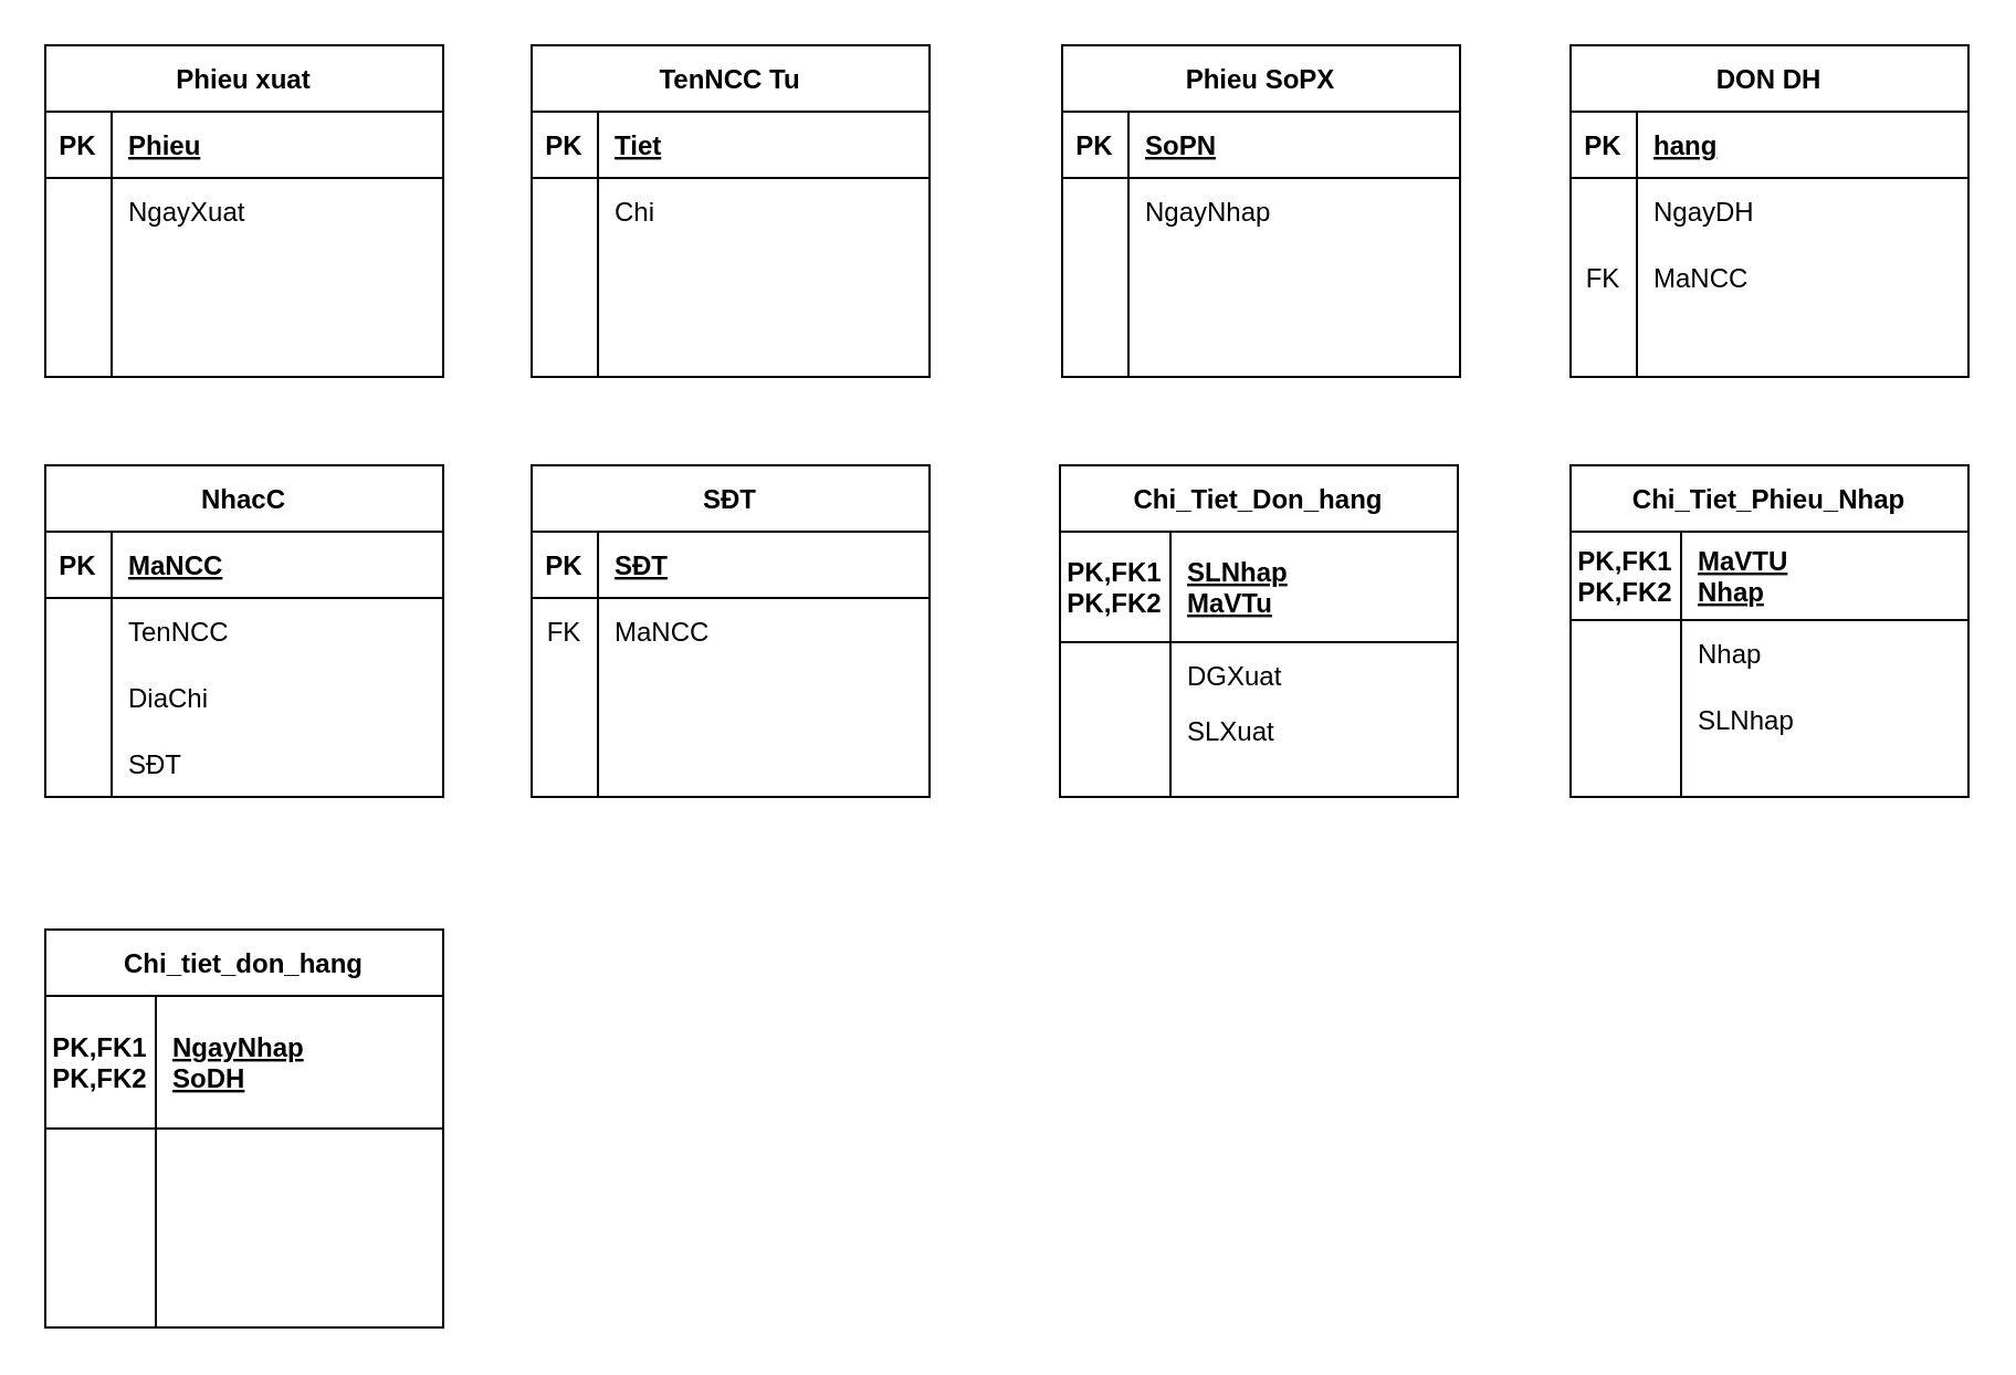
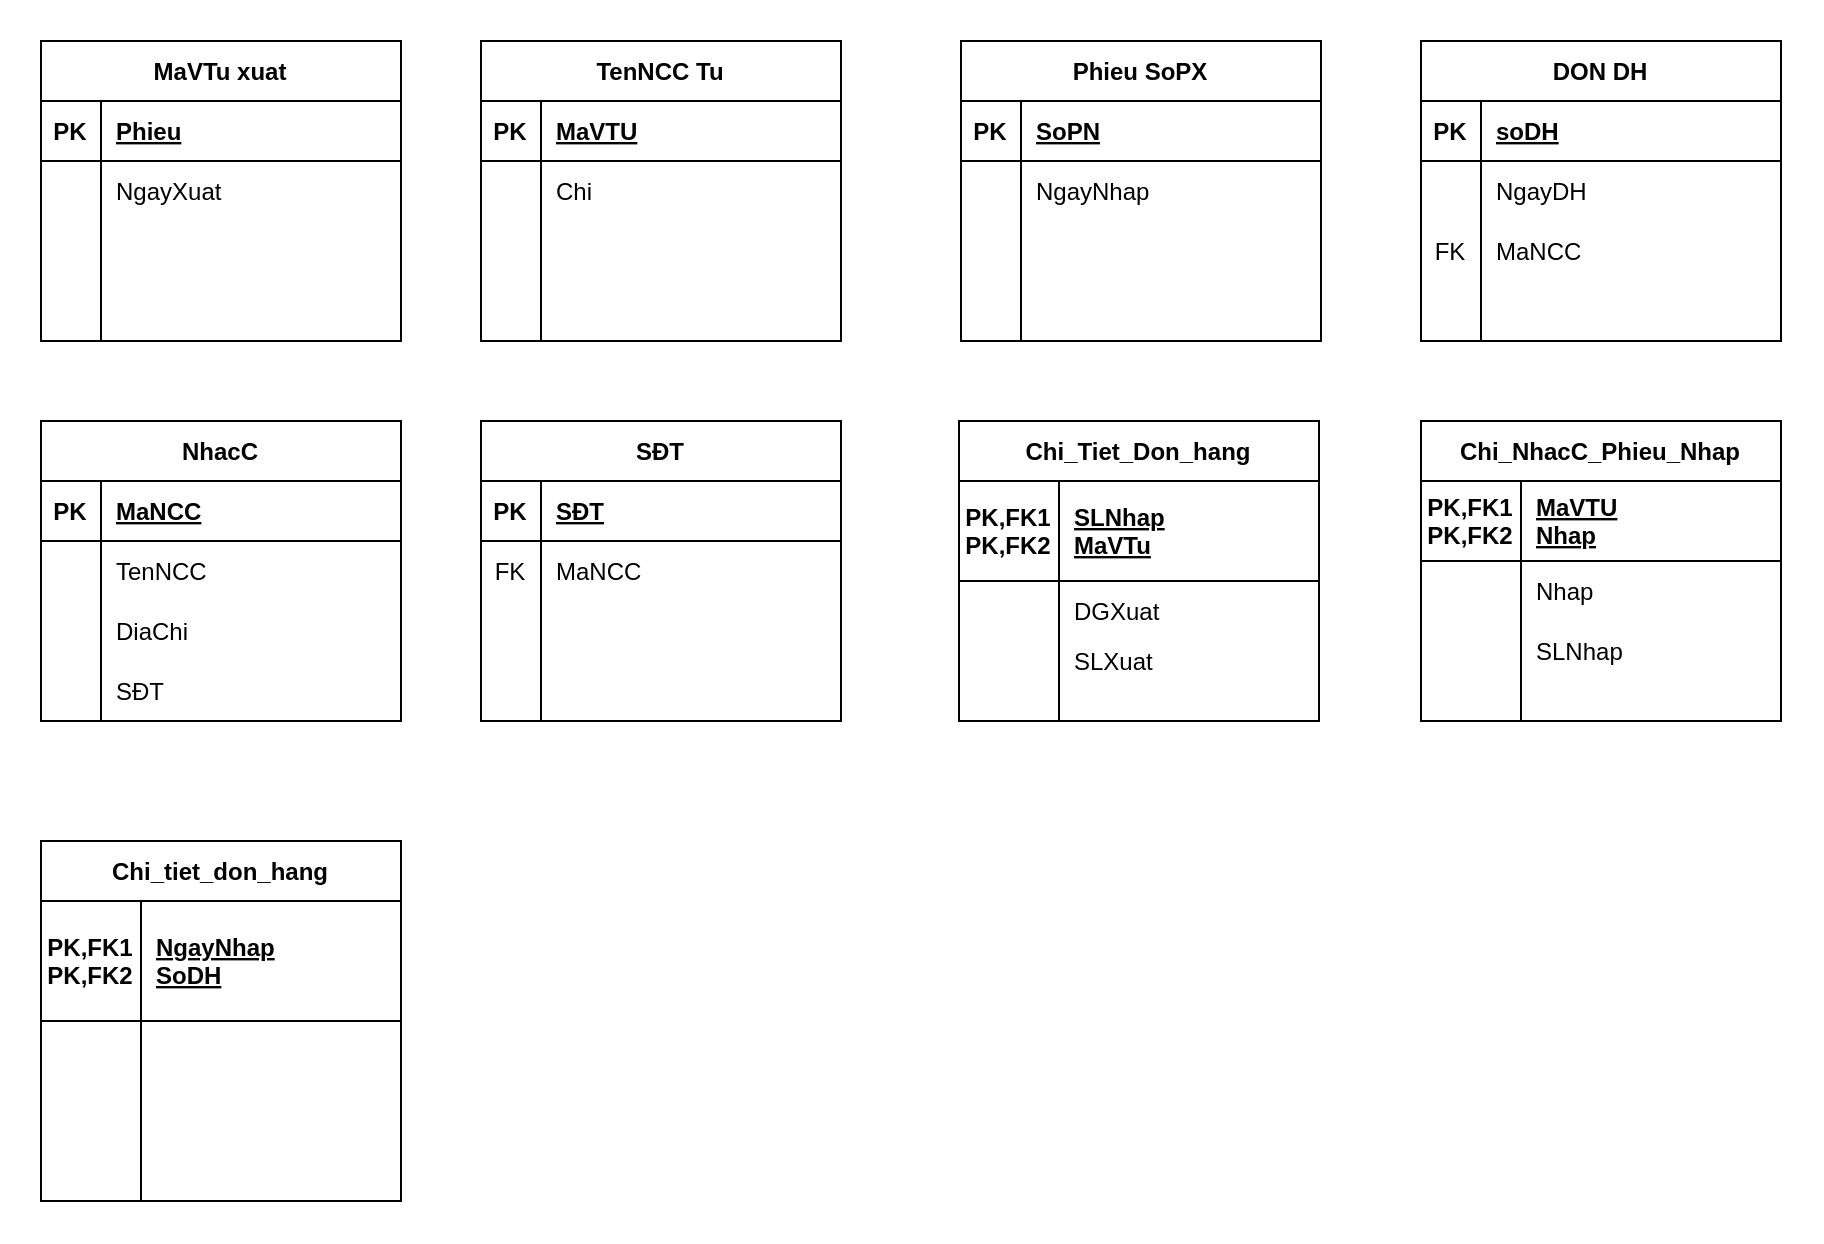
- <mxCell id="2" value="Phieu xuat" style="shape=table;startSize=30;container=1;collapsible=1;childLayout=tableLayout;fixedRows=1;rowLines=0;fontStyle=1;align=center;resizeLast=1;" parent="1" vertex="1"><mxGeometry x="20" y="20" width="180" height="150" as="geometry" /></mxCell>
+ <mxCell id="2" value="MaVTu xuat" style="shape=table;startSize=30;container=1;collapsible=1;childLayout=tableLayout;fixedRows=1;rowLines=0;fontStyle=1;align=center;resizeLast=1;" parent="1" vertex="1"><mxGeometry x="20" y="20" width="180" height="150" as="geometry" /></mxCell>
- <mxCell id="18" value="Tiet" style="shape=partialRectangle;connectable=0;fillColor=none;top=0;left=0;bottom=0;right=0;align=left;spacingLeft=6;fontStyle=5;overflow=hidden;" parent="16" vertex="1"><mxGeometry x="30" width="150" height="30" as="geometry"><mxRectangle width="150" height="30" as="alternateBounds" /></mxGeometry></mxCell>
+ <mxCell id="18" value="MaVTU" style="shape=partialRectangle;connectable=0;fillColor=none;top=0;left=0;bottom=0;right=0;align=left;spacingLeft=6;fontStyle=5;overflow=hidden;" parent="16" vertex="1"><mxGeometry x="30" width="150" height="30" as="geometry"><mxRectangle width="150" height="30" as="alternateBounds" /></mxGeometry></mxCell>
- <mxCell id="44" value="hang" style="shape=partialRectangle;connectable=0;fillColor=none;top=0;left=0;bottom=0;right=0;align=left;spacingLeft=6;fontStyle=5;overflow=hidden;" parent="42" vertex="1"><mxGeometry x="30" width="150" height="30" as="geometry"><mxRectangle width="150" height="30" as="alternateBounds" /></mxGeometry></mxCell>
+ <mxCell id="44" value="soDH" style="shape=partialRectangle;connectable=0;fillColor=none;top=0;left=0;bottom=0;right=0;align=left;spacingLeft=6;fontStyle=5;overflow=hidden;" parent="42" vertex="1"><mxGeometry x="30" width="150" height="30" as="geometry"><mxRectangle width="150" height="30" as="alternateBounds" /></mxGeometry></mxCell>
- <mxCell id="94" value="Chi_Tiet_Phieu_Nhap" style="shape=table;startSize=30;container=1;collapsible=1;childLayout=tableLayout;fixedRows=1;rowLines=0;fontStyle=1;align=center;resizeLast=1;" vertex="1" parent="1"><mxGeometry x="710" y="210" width="180" height="150.0" as="geometry" /></mxCell>
+ <mxCell id="94" value="Chi_NhacC_Phieu_Nhap" style="shape=table;startSize=30;container=1;collapsible=1;childLayout=tableLayout;fixedRows=1;rowLines=0;fontStyle=1;align=center;resizeLast=1;" vertex="1" parent="1"><mxGeometry x="710" y="210" width="180" height="150.0" as="geometry" /></mxCell>
